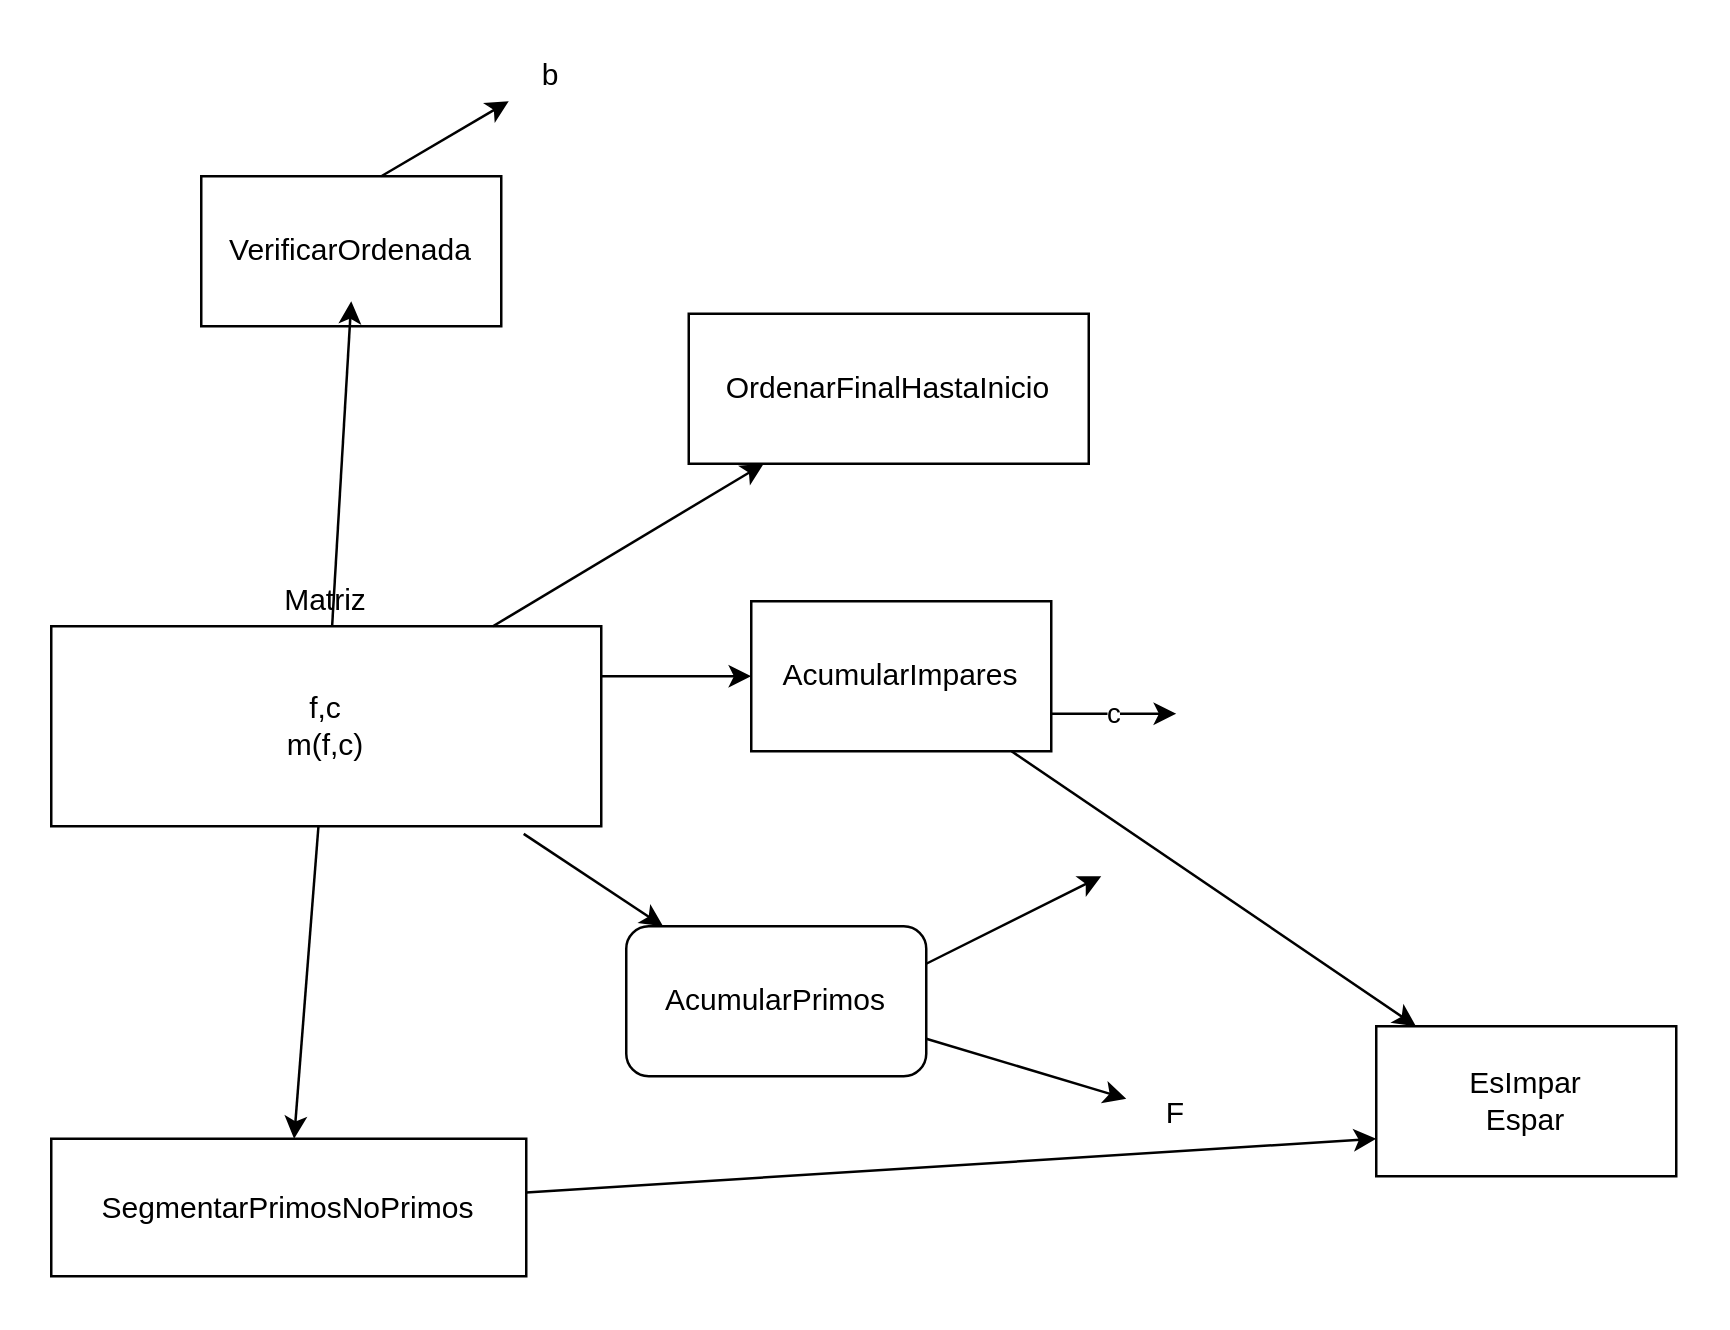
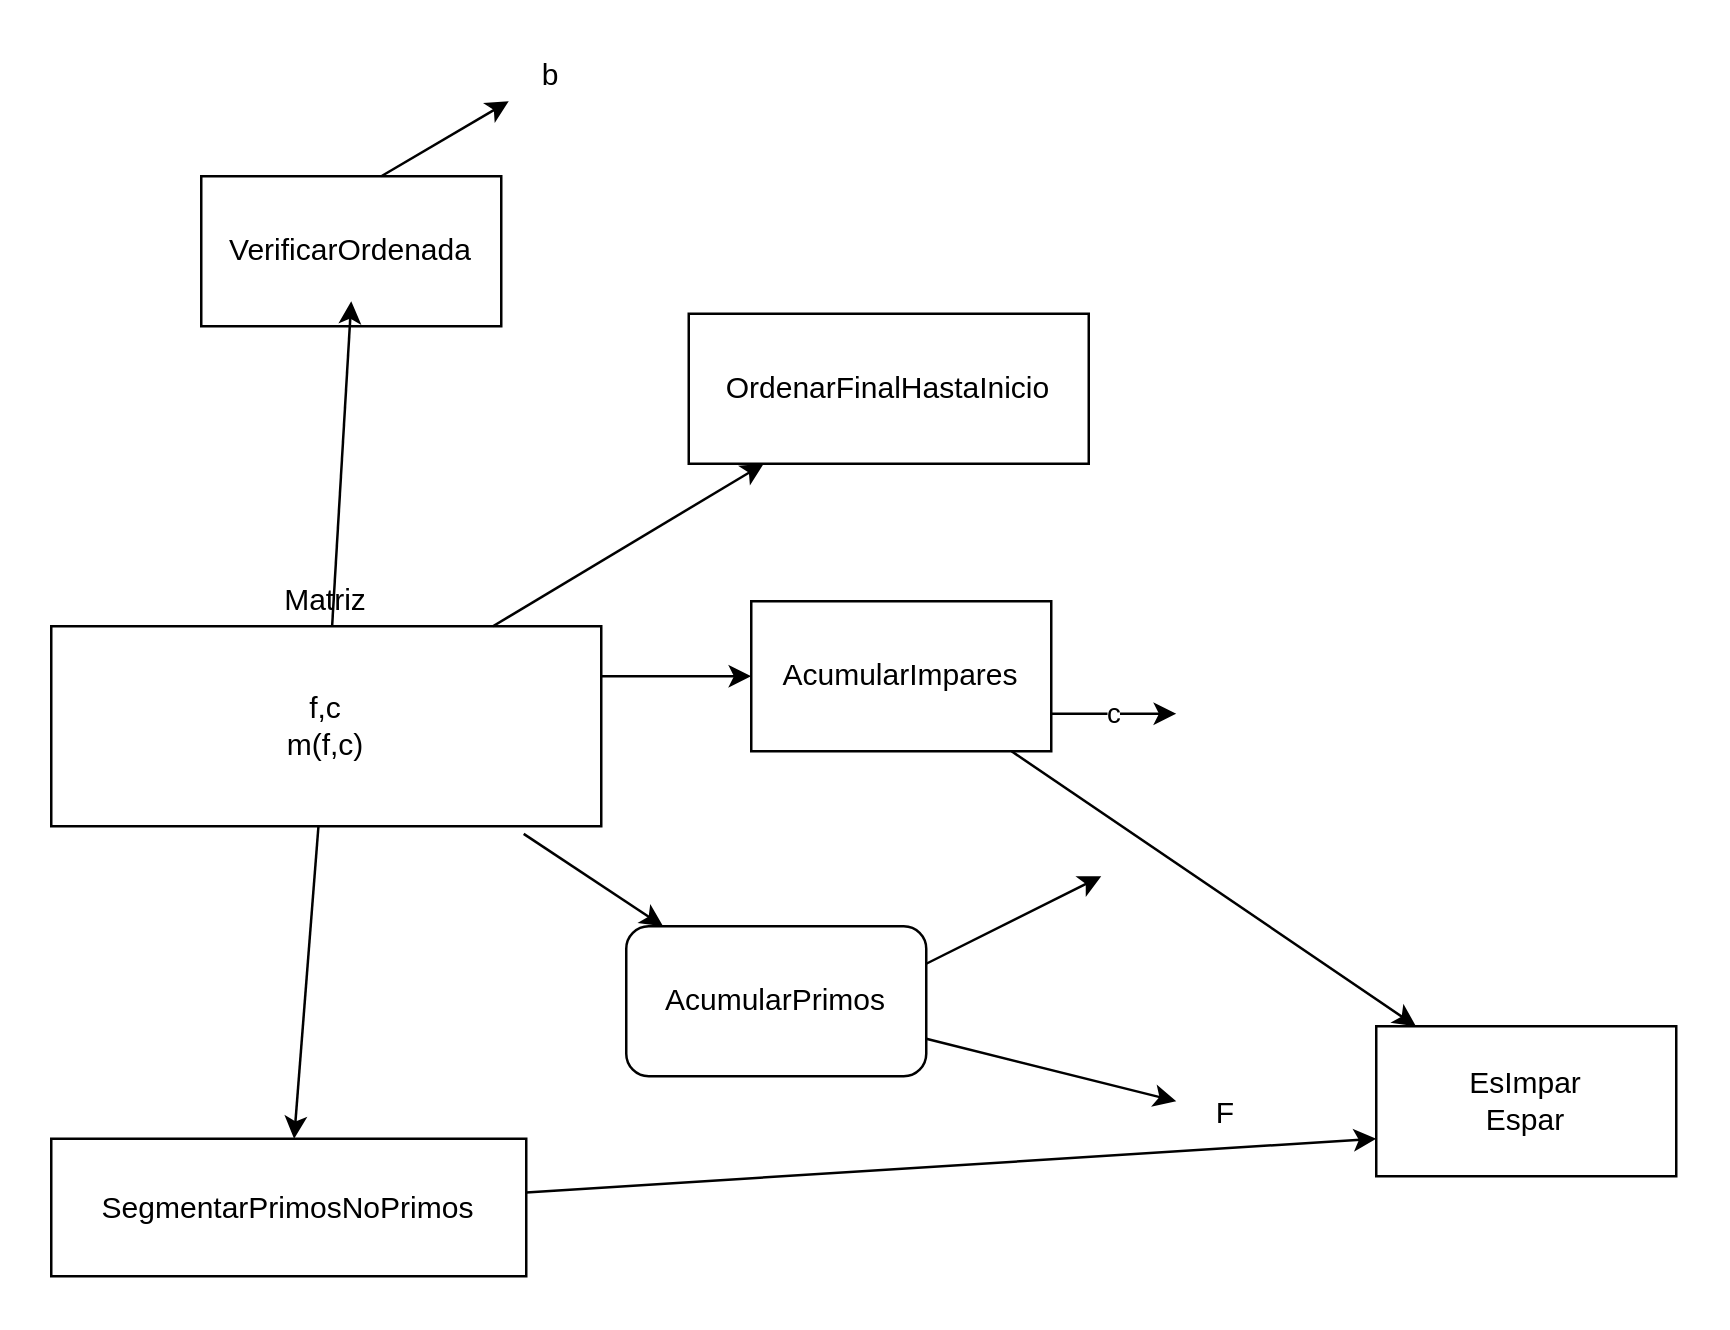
- <mxCell id="11" value="F" style="text;html=1;strokeColor=none;fillColor=none;align=center;verticalAlign=middle;whiteSpace=wrap;rounded=0;" parent="1" vertex="1"><mxGeometry x="450" y="435" width="40" height="20" as="geometry" /></mxCell>
+ <mxCell id="11" value="F" style="text;html=1;strokeColor=none;fillColor=none;align=center;verticalAlign=middle;whiteSpace=wrap;rounded=0;" parent="1" vertex="1"><mxGeometry x="470" y="435" width="40" height="20" as="geometry" /></mxCell>
